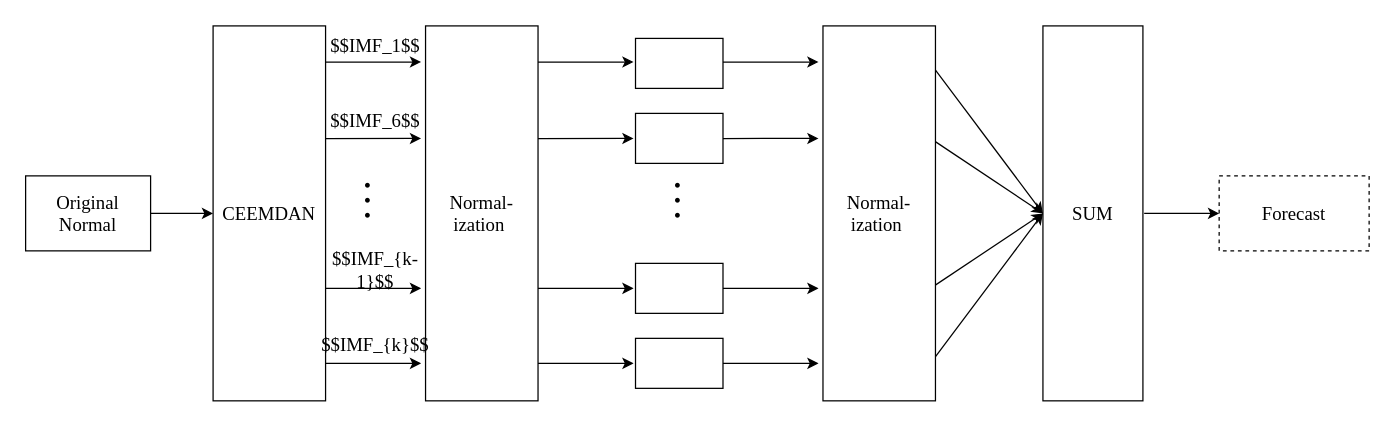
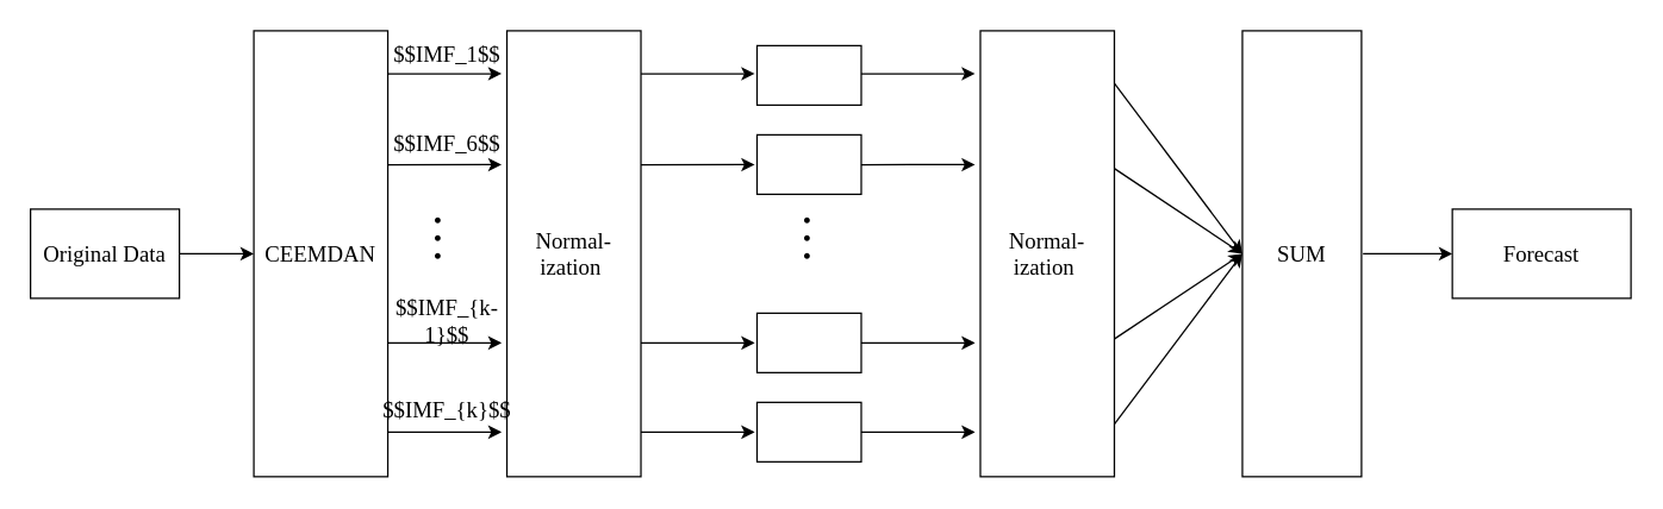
- <mxCell id="2" value="&lt;font face=&quot;Times New Roman&quot; style=&quot;font-size: 15px&quot;&gt;Original Normal&lt;/font&gt;" style="rounded=0;whiteSpace=wrap;html=1;fillColor=default;strokeColor=default;fontColor=default;" parent="1" vertex="1"><mxGeometry x="20" y="140" width="100" height="60" as="geometry" /></mxCell>
+ <mxCell id="2" value="&lt;font face=&quot;Times New Roman&quot; style=&quot;font-size: 15px&quot;&gt;Original Data&lt;/font&gt;" style="rounded=0;whiteSpace=wrap;html=1;fillColor=default;strokeColor=default;fontColor=default;" parent="1" vertex="1"><mxGeometry x="20" y="140" width="100" height="60" as="geometry" /></mxCell>
- <mxCell id="13" value="&lt;font face=&quot;Times New Roman&quot; style=&quot;font-size: 15px&quot;&gt;Forecast&lt;/font&gt;" style="rounded=0;whiteSpace=wrap;html=1;fontColor=default;strokeColor=default;fillColor=default;dashed=1;" parent="1" vertex="1"><mxGeometry x="975" y="140" width="120" height="60" as="geometry" /></mxCell>
+ <mxCell id="13" value="&lt;font face=&quot;Times New Roman&quot; style=&quot;font-size: 15px&quot;&gt;Forecast&lt;/font&gt;" style="rounded=0;whiteSpace=wrap;html=1;fontColor=default;strokeColor=default;fillColor=default;" parent="1" vertex="1"><mxGeometry x="975" y="140" width="120" height="60" as="geometry" /></mxCell>
